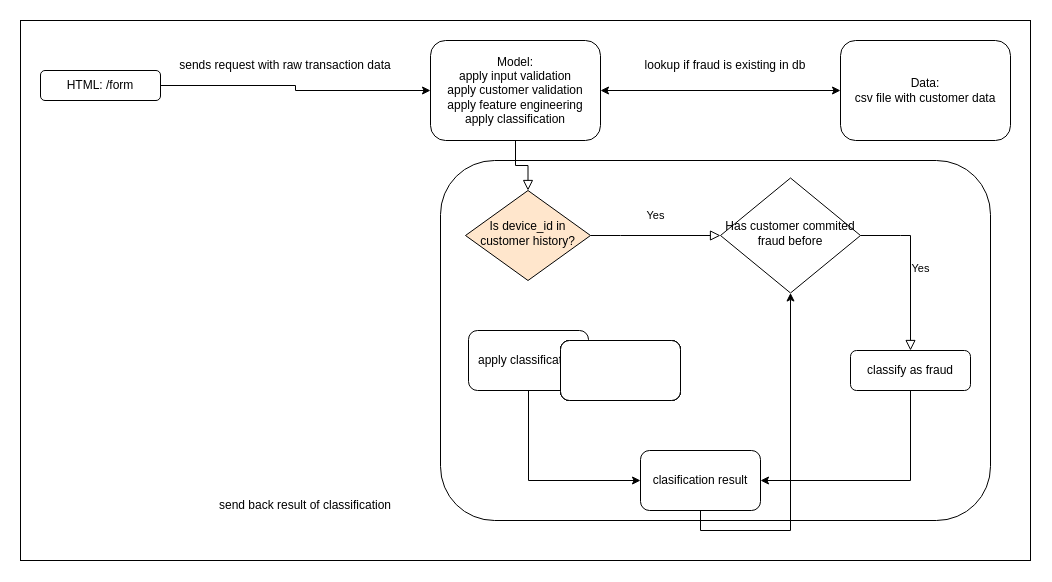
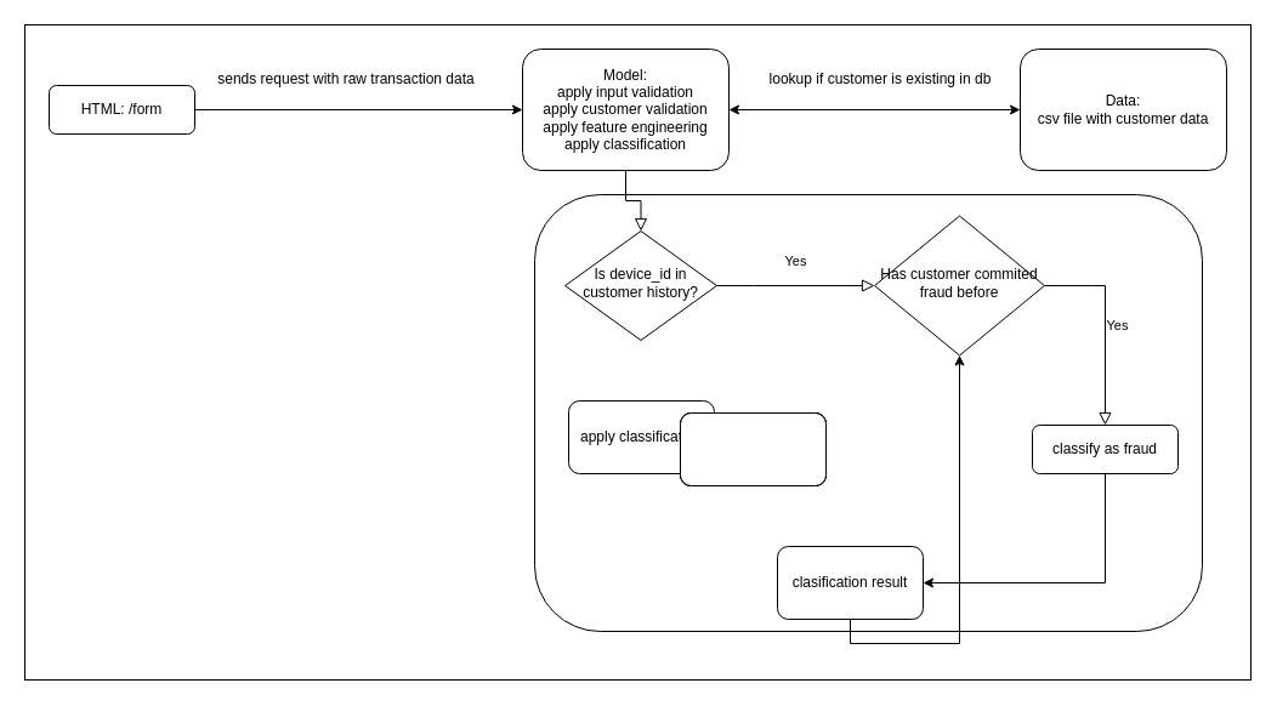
- <mxCell id="15" value="lookup if fraud is existing in db" style="text;html=1;strokeColor=none;fillColor=none;align=center;verticalAlign=middle;whiteSpace=wrap;rounded=0;" vertex="1" parent="1"><mxGeometry x="610" y="50" width="230" height="30" as="geometry" /></mxCell>
+ <mxCell id="15" value="lookup if customer is existing in db" style="text;html=1;strokeColor=none;fillColor=none;align=center;verticalAlign=middle;whiteSpace=wrap;rounded=0;" vertex="1" parent="1"><mxGeometry x="610" y="50" width="230" height="30" as="geometry" /></mxCell>
- <mxCell id="5" value="HTML: /form" style="rounded=1;whiteSpace=wrap;html=1;fontSize=12;glass=0;strokeWidth=1;shadow=0;" parent="1" vertex="1"><mxGeometry x="40" y="70" width="120" height="30" as="geometry" /></mxCell>
+ <mxCell id="5" value="HTML: /form" style="rounded=1;whiteSpace=wrap;html=1;fontSize=12;glass=0;strokeWidth=1;shadow=0;" parent="1" vertex="1"><mxGeometry x="40" y="70" width="120" height="40" as="geometry" /></mxCell>
- <mxCell id="7" value="Is device_id in customer history?" style="rhombus;whiteSpace=wrap;html=1;shadow=0;fontFamily=Helvetica;fontSize=12;align=center;strokeWidth=1;spacing=6;spacingTop=-4;fillColor=#ffe6cc;" parent="1" vertex="1"><mxGeometry x="465" y="190" width="125" height="90" as="geometry" /></mxCell>
+ <mxCell id="7" value="Is device_id in customer history?" style="rhombus;whiteSpace=wrap;html=1;shadow=0;fontFamily=Helvetica;fontSize=12;align=center;strokeWidth=1;spacing=6;spacingTop=-4;" parent="1" vertex="1"><mxGeometry x="465" y="190" width="125" height="90" as="geometry" /></mxCell>
- <mxCell id="17" style="edgeStyle=orthogonalEdgeStyle;rounded=0;orthogonalLoop=1;jettySize=auto;html=1;entryX=0;entryY=0.5;entryDx=0;entryDy=0;exitX=0.5;exitY=1;exitDx=0;exitDy=0;" edge="1" parent="1" source="18" target="20"><mxGeometry relative="1" as="geometry" /></mxCell>
- <mxCell id="21" value="send back result of classification" style="text;html=1;strokeColor=none;fillColor=none;align=center;verticalAlign=middle;whiteSpace=wrap;rounded=0;" vertex="1" parent="1"><mxGeometry x="190" y="490" width="230" height="30" as="geometry" /></mxCell>
